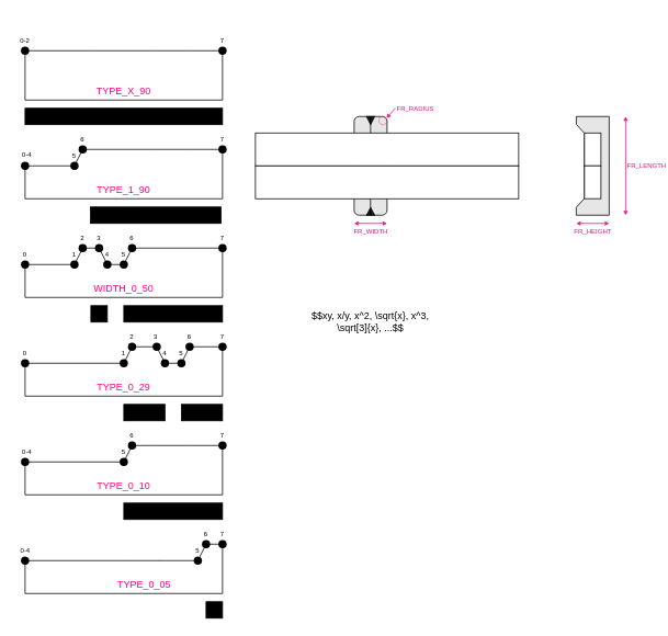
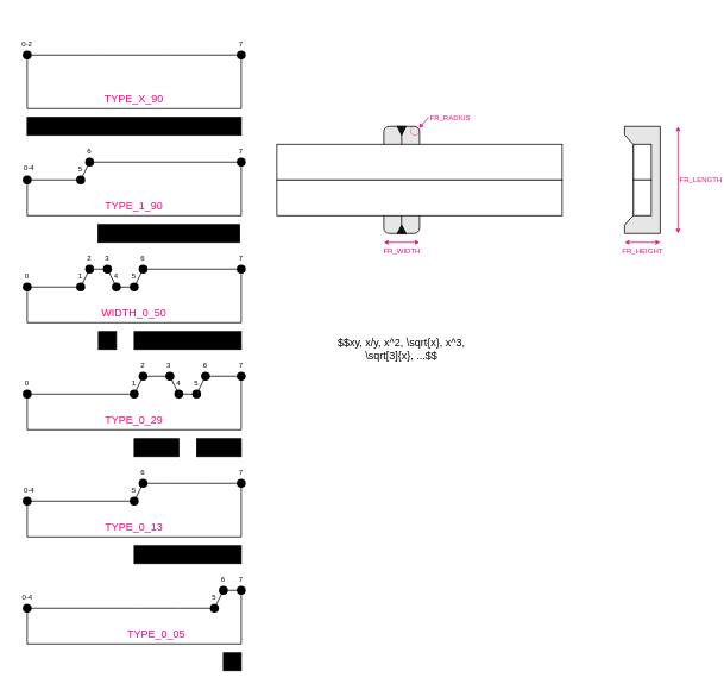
- <mxCell id="77" value="TYPE_0_10" style="rounded=0;whiteSpace=wrap;html=1;sketch=0;fillColor=none;strokeColor=none;fontColor=#FF0080;" parent="1" vertex="1"><mxGeometry x="30" y="581" width="240" height="20" as="geometry" /></mxCell>
+ <mxCell id="77" value="TYPE_0_13" style="rounded=0;whiteSpace=wrap;html=1;sketch=0;fillColor=none;strokeColor=none;fontColor=#FF0080;" parent="1" vertex="1"><mxGeometry x="30" y="581" width="240" height="20" as="geometry" /></mxCell>
